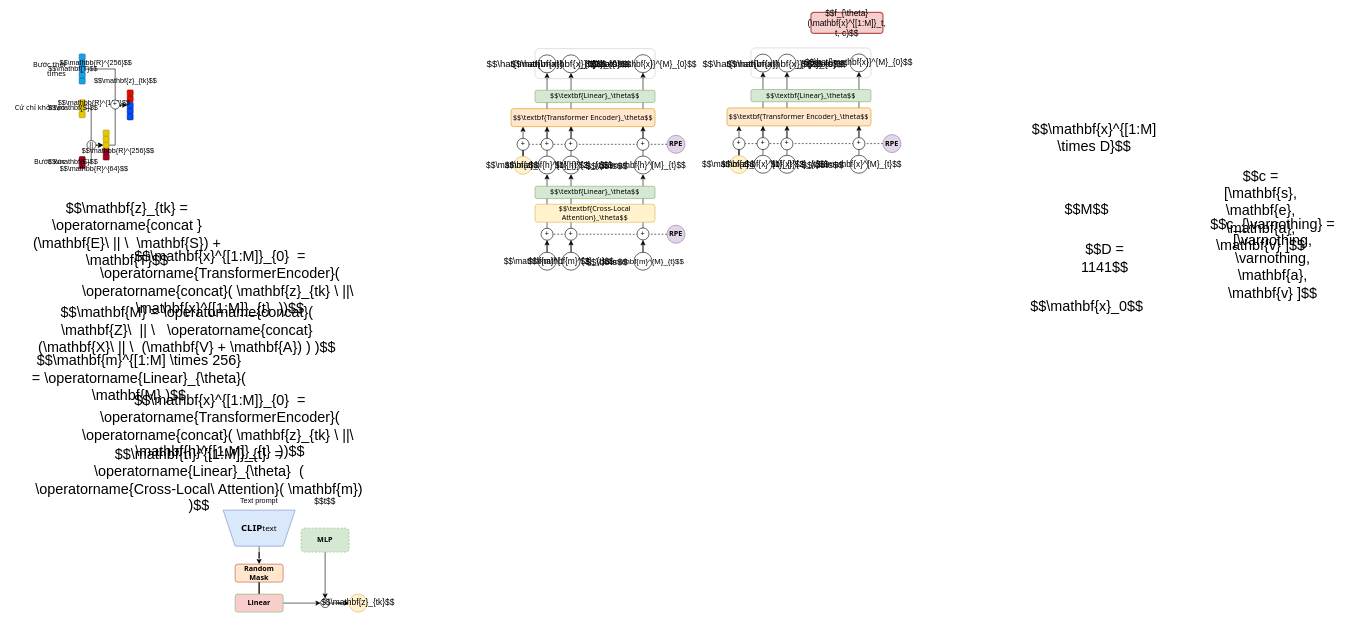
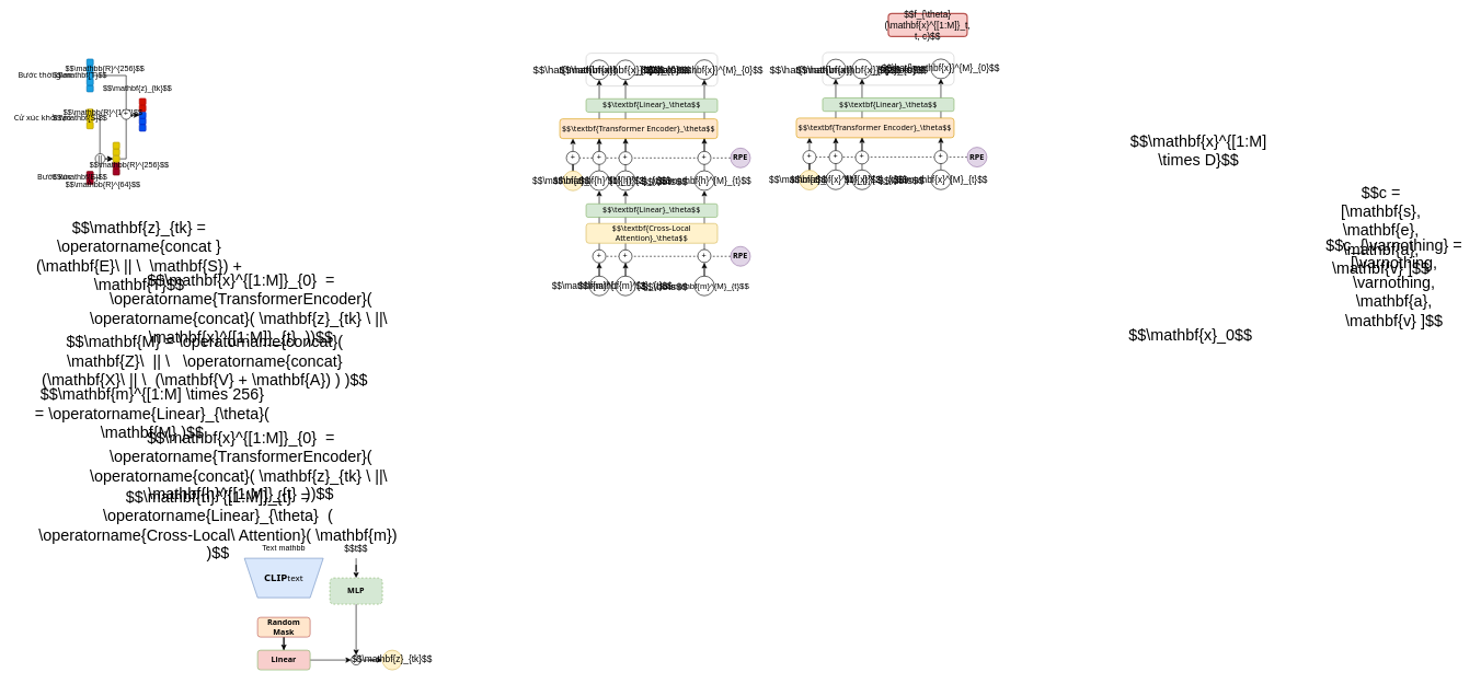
- <mxCell id="131" value="Bước thời times" style="text;html=1;align=right;verticalAlign=middle;whiteSpace=wrap;rounded=0;fontFamily=Segoe UI;" parent="1" vertex="1"><mxGeometry x="21" y="90" width="90" height="50" as="geometry" /></mxCell>
+ <mxCell id="131" value="Bước thời gian" style="text;html=1;align=right;verticalAlign=middle;whiteSpace=wrap;rounded=0;fontFamily=Segoe UI;" parent="1" vertex="1"><mxGeometry x="21" y="90" width="90" height="50" as="geometry" /></mxCell>
- <mxCell id="132" value="Cử chỉ khởi tạo" style="text;html=1;align=right;verticalAlign=middle;whiteSpace=wrap;rounded=0;fontFamily=Segoe UI;" parent="1" vertex="1"><mxGeometry x="20" y="160" width="90" height="39.07" as="geometry" /></mxCell>
+ <mxCell id="132" value="Cử xúc khởi tạo" style="text;html=1;align=right;verticalAlign=middle;whiteSpace=wrap;rounded=0;fontFamily=Segoe UI;" parent="1" vertex="1"><mxGeometry x="20" y="160" width="90" height="39.07" as="geometry" /></mxCell>
- <mxCell id="126" value="$$M$$" style="text;html=1;align=center;verticalAlign=middle;whiteSpace=wrap;rounded=0;fontSize=24;" parent="1" vertex="1"><mxGeometry x="1771" y="329.38" width="80" height="40" as="geometry" /></mxCell>
- <mxCell id="127" value="$$D = 1141$$" style="text;html=1;align=center;verticalAlign=middle;whiteSpace=wrap;rounded=0;fontSize=24;" parent="1" vertex="1"><mxGeometry x="1771" y="409.78" width="140" height="40" as="geometry" /></mxCell>
- <mxCell id="42" value="Text prompt" style="text;html=1;align=center;verticalAlign=middle;whiteSpace=wrap;rounded=0;" parent="1" vertex="1"><mxGeometry x="391" y="820" width="80" height="30" as="geometry" /></mxCell>
+ <mxCell id="42" value="Text mathbb" style="text;html=1;align=center;verticalAlign=middle;whiteSpace=wrap;rounded=0;" parent="1" vertex="1"><mxGeometry x="391" y="820" width="80" height="30" as="geometry" /></mxCell>
+ <mxCell id="51" style="edgeStyle=orthogonalEdgeStyle;rounded=0;orthogonalLoop=1;jettySize=auto;html=1;entryX=0.5;entryY=0;entryDx=0;entryDy=0;" parent="1" source="52" target="50" edge="1"><mxGeometry relative="1" as="geometry" /></mxCell>
- <mxCell id="45" style="edgeStyle=orthogonalEdgeStyle;rounded=0;orthogonalLoop=1;jettySize=auto;html=1;" parent="1" source="46" target="44" edge="1"><mxGeometry relative="1" as="geometry" /></mxCell>
- <mxCell id="43" style="edgeStyle=orthogonalEdgeStyle;rounded=0;orthogonalLoop=1;jettySize=auto;html=1;endArrow=none;" parent="1" source="44" target="48" edge="1"><mxGeometry relative="1" as="geometry" /></mxCell>
+ <mxCell id="43" style="edgeStyle=orthogonalEdgeStyle;rounded=0;orthogonalLoop=1;jettySize=auto;html=1;" parent="1" source="44" target="48" edge="1"><mxGeometry relative="1" as="geometry" /></mxCell>
